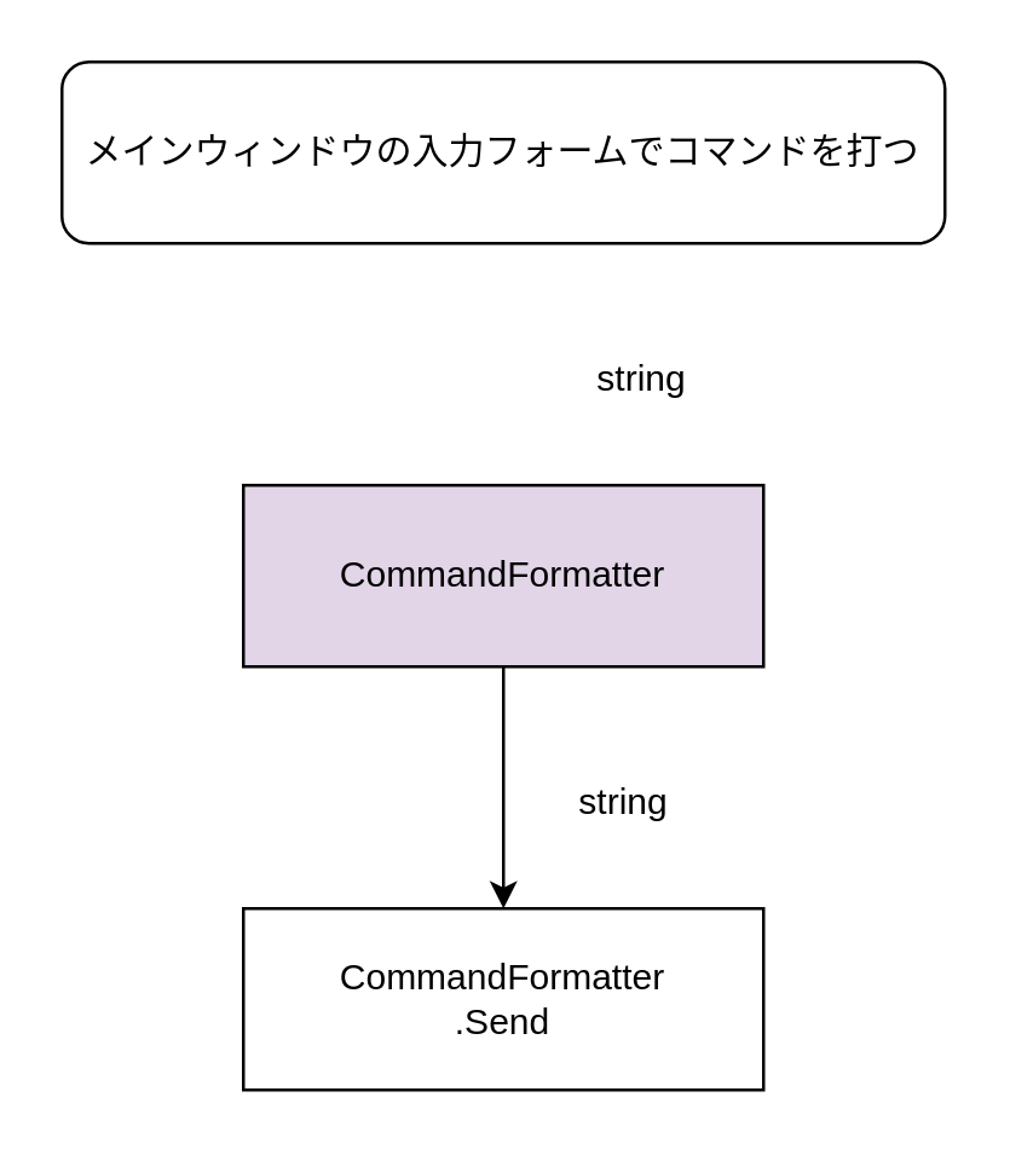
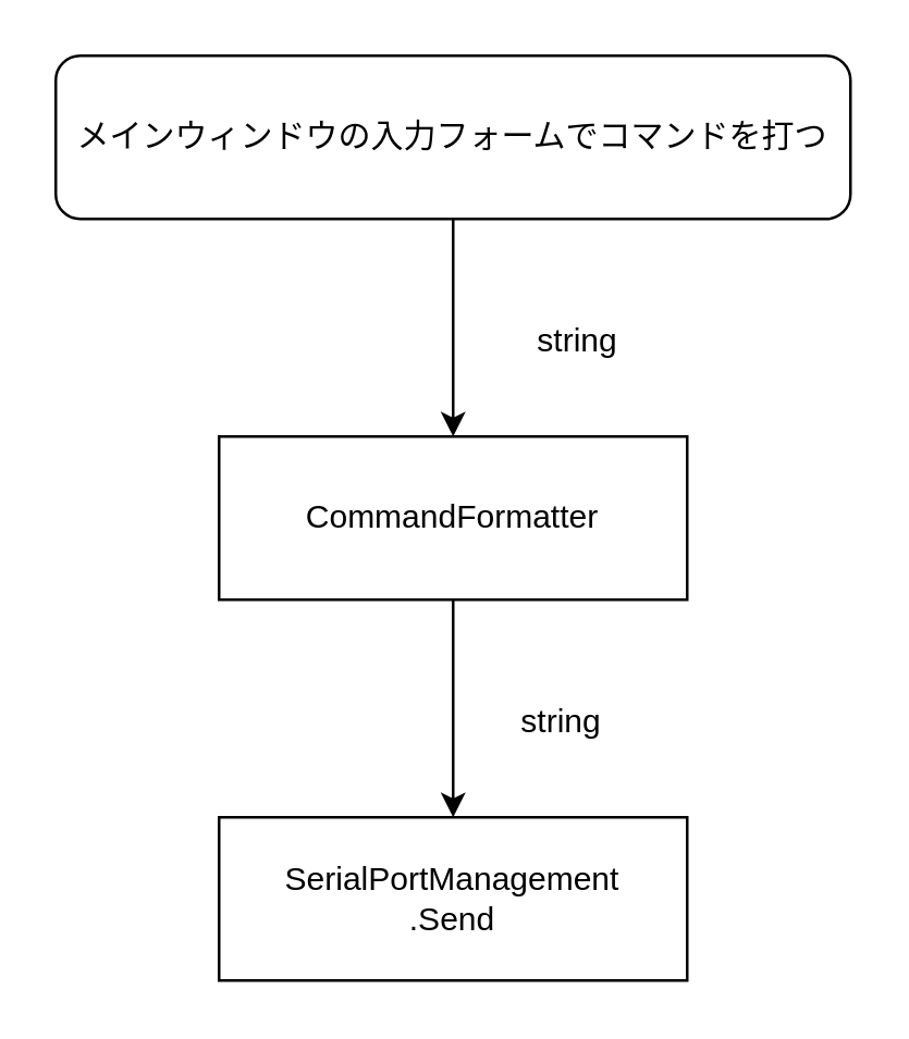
+ <mxCell id="2" value="" style="edgeStyle=none;html=1;" edge="1" parent="1" source="3" target="5"><mxGeometry relative="1" as="geometry"><Array as="points"><mxPoint x="166" y="120" /></Array></mxGeometry></mxCell>
- <mxCell id="5" value="CommandFormatter" style="rounded=0;whiteSpace=wrap;html=1;fillColor=#e1d5e7;" vertex="1" parent="1"><mxGeometry x="80" y="160" width="172" height="60" as="geometry" /></mxCell>
+ <mxCell id="5" value="CommandFormatter" style="rounded=0;whiteSpace=wrap;html=1;" vertex="1" parent="1"><mxGeometry x="80" y="160" width="172" height="60" as="geometry" /></mxCell>
- <mxCell id="7" value="CommandFormatter&lt;br&gt;.Send" style="rounded=0;whiteSpace=wrap;html=1;" vertex="1" parent="1"><mxGeometry x="80" y="300" width="172" height="60" as="geometry" /></mxCell>
+ <mxCell id="7" value="SerialPortManagement&lt;br&gt;.Send" style="rounded=0;whiteSpace=wrap;html=1;" vertex="1" parent="1"><mxGeometry x="80" y="300" width="172" height="60" as="geometry" /></mxCell>
